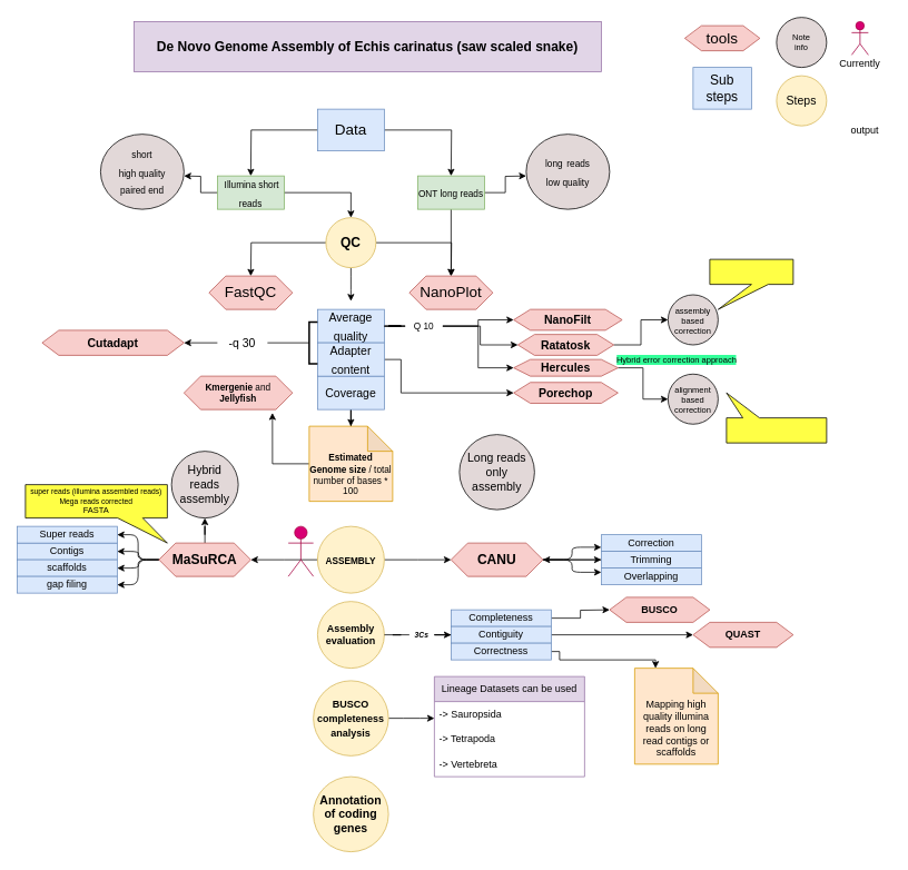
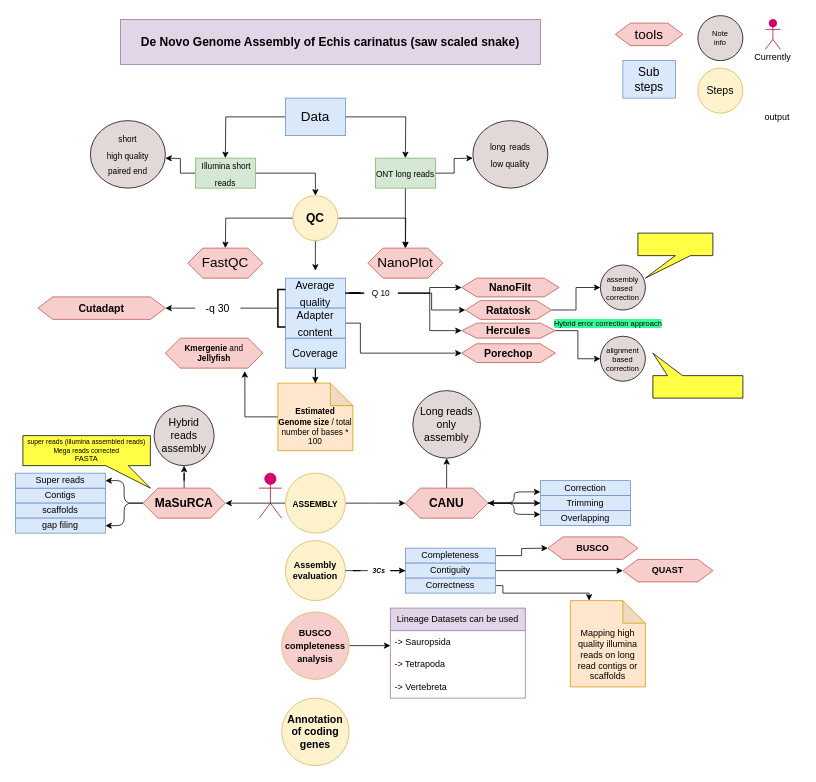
+ <mxCell id="43" style="edgeStyle=orthogonalEdgeStyle;rounded=0;orthogonalLoop=1;jettySize=auto;html=1;entryX=0.5;entryY=1;entryDx=0;entryDy=0;fontSize=14;fontColor=#000000;" parent="1" source="47" target="55" edge="1"><mxGeometry relative="1" as="geometry" /></mxCell>
- <mxCell id="50" style="edgeStyle=orthogonalEdgeStyle;orthogonalLoop=1;jettySize=auto;html=1;entryX=1;entryY=0.5;entryDx=0;entryDy=0;fontColor=#000000;" parent="1" source="53" target="81" edge="1"><mxGeometry relative="1" as="geometry" /></mxCell>
- <mxCell id="51" style="edgeStyle=orthogonalEdgeStyle;orthogonalLoop=1;jettySize=auto;html=1;entryX=1;entryY=0.5;entryDx=0;entryDy=0;fontColor=#000000;" parent="1" source="53" target="82" edge="1"><mxGeometry relative="1" as="geometry" /></mxCell>
- <mxCell id="58" value="&lt;div&gt;&lt;b&gt;&lt;font style=&quot;font-size: 12px;&quot;&gt;BUSCO&lt;/font&gt;&lt;/b&gt;&lt;/div&gt;&lt;div&gt;&lt;b&gt;&lt;font style=&quot;font-size: 12px;&quot;&gt;completeness&lt;/font&gt;&lt;/b&gt;&lt;/div&gt;&lt;div&gt;&lt;b&gt;&lt;font style=&quot;font-size: 12px;&quot;&gt;analysis&lt;br&gt;&lt;/font&gt;&lt;/b&gt;&lt;/div&gt;" style="ellipse;whiteSpace=wrap;html=1;aspect=fixed;fontSize=14;fillColor=#fff2cc;strokeColor=#d6b656;rounded=0;" parent="1" vertex="1"><mxGeometry x="375" y="815" width="90" height="90" as="geometry" /></mxCell>
+ <mxCell id="58" value="&lt;div&gt;&lt;b&gt;&lt;font style=&quot;font-size: 12px;&quot;&gt;BUSCO&lt;/font&gt;&lt;/b&gt;&lt;/div&gt;&lt;div&gt;&lt;b&gt;&lt;font style=&quot;font-size: 12px;&quot;&gt;completeness&lt;/font&gt;&lt;/b&gt;&lt;/div&gt;&lt;div&gt;&lt;b&gt;&lt;font style=&quot;font-size: 12px;&quot;&gt;analysis&lt;br&gt;&lt;/font&gt;&lt;/b&gt;&lt;/div&gt;" style="ellipse;whiteSpace=wrap;html=1;aspect=fixed;fontSize=14;fillColor=#f8cecc;strokeColor=#d6b656;rounded=0;" parent="1" vertex="1"><mxGeometry x="375" y="815" width="90" height="90" as="geometry" /></mxCell>
